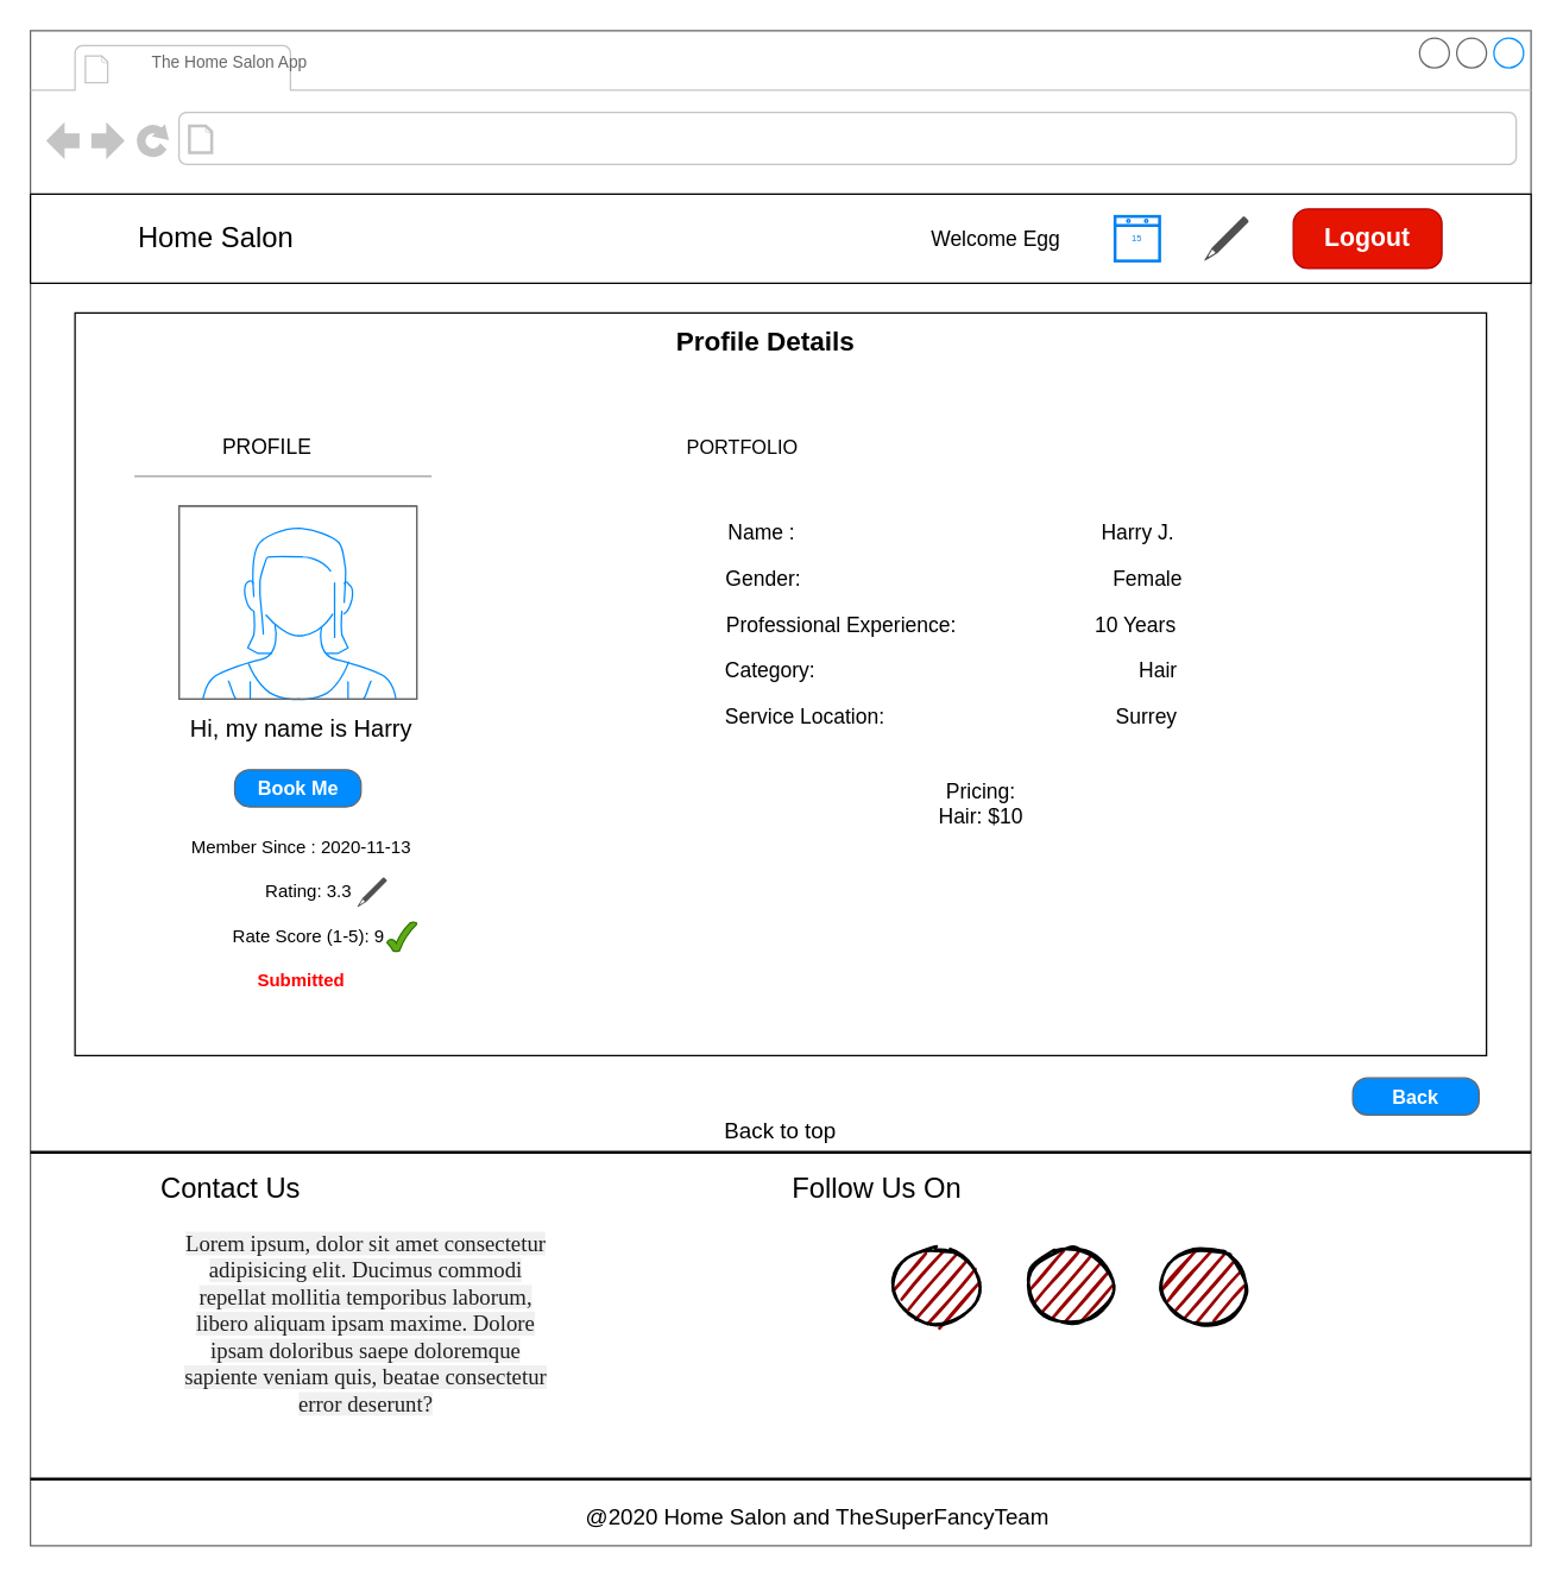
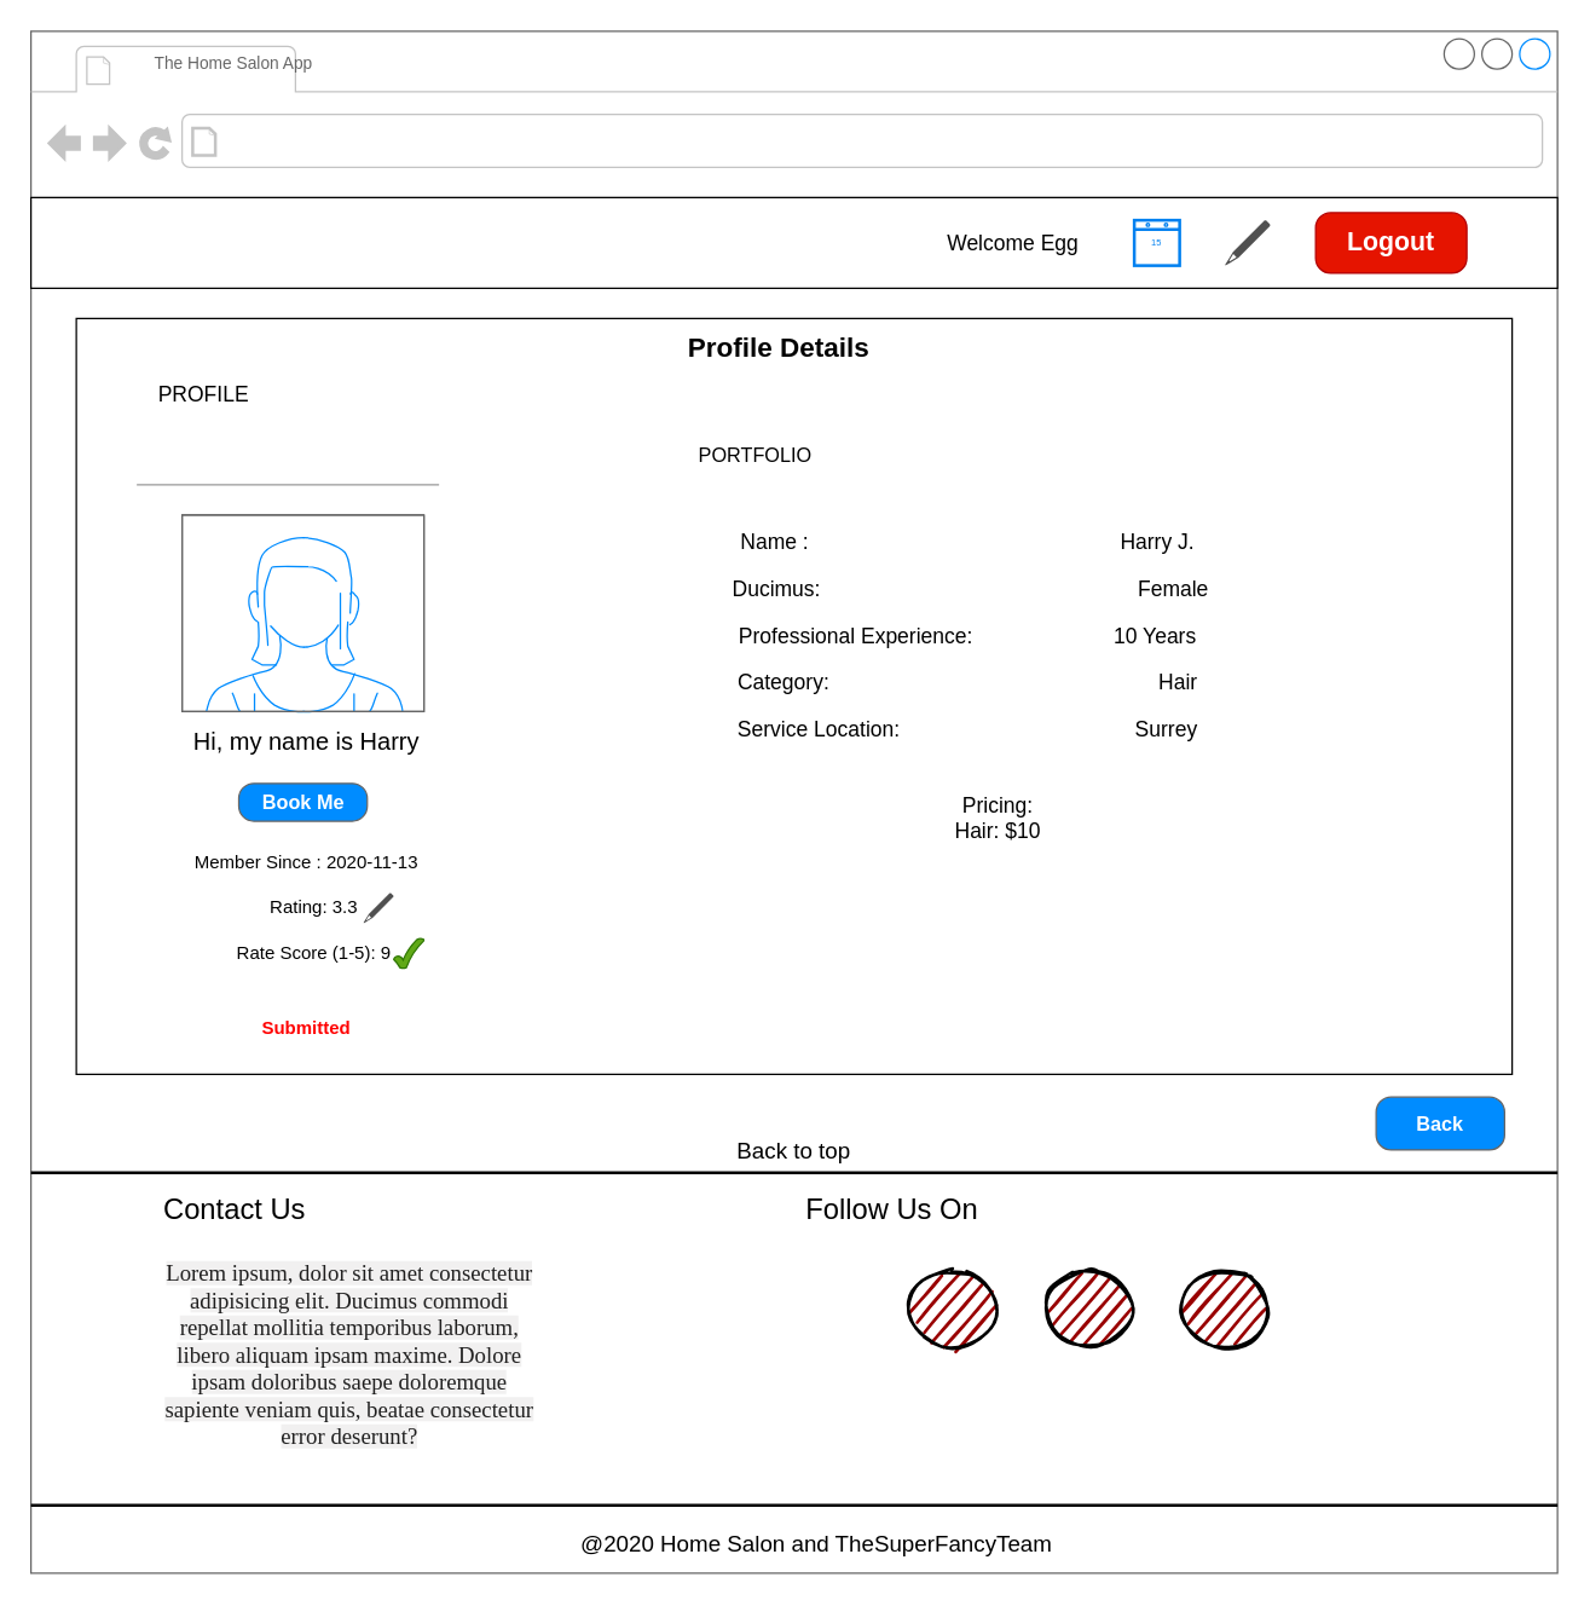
- <mxCell id="6" value="&lt;font style=&quot;font-size: 19px&quot;&gt;Home Salon&lt;/font&gt;" style="text;html=1;strokeColor=none;fillColor=none;align=center;verticalAlign=middle;whiteSpace=wrap;rounded=0;" parent="2" vertex="1"><mxGeometry x="50" y="130" width="150" height="20" as="geometry" /></mxCell>
- <mxCell id="23" value="&lt;font style=&quot;font-size: 14px&quot;&gt;PROFILE&lt;/font&gt;" style="text;html=1;strokeColor=none;fillColor=none;align=center;verticalAlign=middle;whiteSpace=wrap;rounded=0;" vertex="1" parent="2"><mxGeometry x="130" y="270" width="58.75" height="20" as="geometry" /></mxCell>
+ <mxCell id="23" value="&lt;font style=&quot;font-size: 14px&quot;&gt;PROFILE&lt;/font&gt;" style="text;html=1;strokeColor=none;fillColor=none;align=center;verticalAlign=middle;whiteSpace=wrap;rounded=0;" vertex="1" parent="2"><mxGeometry x="85" y="230" width="58.75" height="20" as="geometry" /></mxCell>
- <mxCell id="36" value="&lt;font style=&quot;font-size: 14px&quot;&gt;Name :&amp;nbsp; &amp;nbsp; &amp;nbsp; &amp;nbsp; &amp;nbsp; &amp;nbsp; &amp;nbsp; &amp;nbsp; &amp;nbsp; &amp;nbsp; &amp;nbsp; &amp;nbsp; &amp;nbsp; &amp;nbsp; &amp;nbsp; &amp;nbsp; &amp;nbsp; &amp;nbsp; &amp;nbsp; &amp;nbsp; &amp;nbsp; &amp;nbsp; &amp;nbsp; &amp;nbsp; &amp;nbsp; &amp;nbsp; &amp;nbsp;Harry J.&lt;br&gt;&lt;/font&gt;&lt;br&gt;&lt;font style=&quot;font-size: 14px&quot;&gt;&amp;nbsp;Gender:&amp;nbsp; &amp;nbsp; &amp;nbsp; &amp;nbsp; &amp;nbsp; &amp;nbsp; &amp;nbsp; &amp;nbsp; &amp;nbsp; &amp;nbsp; &amp;nbsp; &amp;nbsp; &amp;nbsp; &amp;nbsp; &amp;nbsp; &amp;nbsp; &amp;nbsp; &amp;nbsp; &amp;nbsp; &amp;nbsp; &amp;nbsp; &amp;nbsp; &amp;nbsp; &amp;nbsp; &amp;nbsp; &amp;nbsp; &amp;nbsp; Female&lt;br&gt;&lt;/font&gt;&lt;br&gt;&lt;font style=&quot;font-size: 14px&quot;&gt;Professional Experience:&amp;nbsp; &amp;nbsp; &amp;nbsp; &amp;nbsp; &amp;nbsp; &amp;nbsp; &amp;nbsp; &amp;nbsp; &amp;nbsp; &amp;nbsp; &amp;nbsp; &amp;nbsp; 10 Years&lt;br&gt;&lt;/font&gt;&lt;br&gt;&lt;font style=&quot;font-size: 14px&quot;&gt;Category:&amp;nbsp; &amp;nbsp; &amp;nbsp; &amp;nbsp; &amp;nbsp; &amp;nbsp; &amp;nbsp; &amp;nbsp; &amp;nbsp; &amp;nbsp; &amp;nbsp; &amp;nbsp; &amp;nbsp; &amp;nbsp; &amp;nbsp; &amp;nbsp; &amp;nbsp; &amp;nbsp; &amp;nbsp; &amp;nbsp; &amp;nbsp; &amp;nbsp; &amp;nbsp; &amp;nbsp; &amp;nbsp; &amp;nbsp; &amp;nbsp; &amp;nbsp; Hair&lt;br&gt;&lt;/font&gt;&lt;br&gt;&lt;font style=&quot;font-size: 14px&quot;&gt;Service Location:&amp;nbsp; &amp;nbsp; &amp;nbsp; &amp;nbsp; &amp;nbsp; &amp;nbsp; &amp;nbsp; &amp;nbsp; &amp;nbsp; &amp;nbsp; &amp;nbsp; &amp;nbsp; &amp;nbsp; &amp;nbsp; &amp;nbsp; &amp;nbsp; &amp;nbsp; &amp;nbsp; &amp;nbsp; &amp;nbsp; Surrey&lt;/font&gt;" style="text;html=1;strokeColor=none;fillColor=none;align=center;verticalAlign=middle;whiteSpace=wrap;rounded=0;" vertex="1" parent="2"><mxGeometry x="390" y="290" width="460" height="220" as="geometry" /></mxCell>
+ <mxCell id="36" value="&lt;font style=&quot;font-size: 14px&quot;&gt;Name :&amp;nbsp; &amp;nbsp; &amp;nbsp; &amp;nbsp; &amp;nbsp; &amp;nbsp; &amp;nbsp; &amp;nbsp; &amp;nbsp; &amp;nbsp; &amp;nbsp; &amp;nbsp; &amp;nbsp; &amp;nbsp; &amp;nbsp; &amp;nbsp; &amp;nbsp; &amp;nbsp; &amp;nbsp; &amp;nbsp; &amp;nbsp; &amp;nbsp; &amp;nbsp; &amp;nbsp; &amp;nbsp; &amp;nbsp; &amp;nbsp;Harry J.&lt;br&gt;&lt;/font&gt;&lt;br&gt;&lt;font style=&quot;font-size: 14px&quot;&gt;&amp;nbsp;Ducimus:&amp;nbsp; &amp;nbsp; &amp;nbsp; &amp;nbsp; &amp;nbsp; &amp;nbsp; &amp;nbsp; &amp;nbsp; &amp;nbsp; &amp;nbsp; &amp;nbsp; &amp;nbsp; &amp;nbsp; &amp;nbsp; &amp;nbsp; &amp;nbsp; &amp;nbsp; &amp;nbsp; &amp;nbsp; &amp;nbsp; &amp;nbsp; &amp;nbsp; &amp;nbsp; &amp;nbsp; &amp;nbsp; &amp;nbsp; &amp;nbsp; Female&lt;br&gt;&lt;/font&gt;&lt;br&gt;&lt;font style=&quot;font-size: 14px&quot;&gt;Professional Experience:&amp;nbsp; &amp;nbsp; &amp;nbsp; &amp;nbsp; &amp;nbsp; &amp;nbsp; &amp;nbsp; &amp;nbsp; &amp;nbsp; &amp;nbsp; &amp;nbsp; &amp;nbsp; 10 Years&lt;br&gt;&lt;/font&gt;&lt;br&gt;&lt;font style=&quot;font-size: 14px&quot;&gt;Category:&amp;nbsp; &amp;nbsp; &amp;nbsp; &amp;nbsp; &amp;nbsp; &amp;nbsp; &amp;nbsp; &amp;nbsp; &amp;nbsp; &amp;nbsp; &amp;nbsp; &amp;nbsp; &amp;nbsp; &amp;nbsp; &amp;nbsp; &amp;nbsp; &amp;nbsp; &amp;nbsp; &amp;nbsp; &amp;nbsp; &amp;nbsp; &amp;nbsp; &amp;nbsp; &amp;nbsp; &amp;nbsp; &amp;nbsp; &amp;nbsp; &amp;nbsp; Hair&lt;br&gt;&lt;/font&gt;&lt;br&gt;&lt;font style=&quot;font-size: 14px&quot;&gt;Service Location:&amp;nbsp; &amp;nbsp; &amp;nbsp; &amp;nbsp; &amp;nbsp; &amp;nbsp; &amp;nbsp; &amp;nbsp; &amp;nbsp; &amp;nbsp; &amp;nbsp; &amp;nbsp; &amp;nbsp; &amp;nbsp; &amp;nbsp; &amp;nbsp; &amp;nbsp; &amp;nbsp; &amp;nbsp; &amp;nbsp; Surrey&lt;/font&gt;" style="text;html=1;strokeColor=none;fillColor=none;align=center;verticalAlign=middle;whiteSpace=wrap;rounded=0;" vertex="1" parent="2"><mxGeometry x="390" y="290" width="460" height="220" as="geometry" /></mxCell>
- <mxCell id="34" value="&lt;b&gt;&lt;font color=&quot;#ff0000&quot;&gt;Submitted&lt;/font&gt;&lt;/b&gt;" style="text;html=1;strokeColor=none;fillColor=none;align=center;verticalAlign=middle;whiteSpace=wrap;rounded=0;" vertex="1" parent="2"><mxGeometry x="105" y="630" width="155" height="20" as="geometry" /></mxCell>
+ <mxCell id="34" value="&lt;b&gt;&lt;font color=&quot;#ff0000&quot;&gt;Submitted&lt;/font&gt;&lt;/b&gt;" style="text;html=1;strokeColor=none;fillColor=none;align=center;verticalAlign=middle;whiteSpace=wrap;rounded=0;" vertex="1" parent="2"><mxGeometry x="105" y="650" width="155" height="20" as="geometry" /></mxCell>
- <mxCell id="35" value="&lt;font style=&quot;font-size: 13px&quot;&gt;Back&lt;/font&gt;" style="strokeWidth=1;shadow=0;dashed=0;align=center;html=1;shape=mxgraph.mockup.buttons.button;strokeColor=#666666;fontColor=#ffffff;mainText=;buttonStyle=round;fontSize=17;fontStyle=1;fillColor=#008cff;whiteSpace=wrap;" vertex="1" parent="2"><mxGeometry x="890" y="705" width="85" height="25" as="geometry" /></mxCell>
+ <mxCell id="35" value="&lt;font style=&quot;font-size: 13px&quot;&gt;Back&lt;/font&gt;" style="strokeWidth=1;shadow=0;dashed=0;align=center;html=1;shape=mxgraph.mockup.buttons.button;strokeColor=#666666;fontColor=#ffffff;mainText=;buttonStyle=round;fontSize=17;fontStyle=1;fillColor=#008cff;whiteSpace=wrap;" vertex="1" parent="2"><mxGeometry x="890" y="705" width="85" height="35" as="geometry" /></mxCell>
- <mxCell id="17" value="&lt;span style=&quot;color: rgba(0 , 0 , 0 , 0.87) ; font-family: &amp;#34;playfair display&amp;#34; , serif ; font-size: 15px ; text-align: left ; background-color: rgba(241 , 240 , 240 , 0.98)&quot;&gt;Lorem ipsum, dolor sit amet consectetur adipisicing elit. Ducimus commodi repellat mollitia temporibus laborum, libero aliquam ipsam maxime. Dolore ipsam doloribus saepe doloremque sapiente veniam quis, beatae consectetur error deserunt?&lt;/span&gt;" style="text;html=1;strokeColor=none;fillColor=none;align=center;verticalAlign=middle;whiteSpace=wrap;rounded=0;" parent="2" vertex="1"><mxGeometry x="96.25" y="805" width="260" height="130" as="geometry" /></mxCell>
+ <mxCell id="17" value="&lt;span style=&quot;color: rgba(0 , 0 , 0 , 0.87) ; font-family: &amp;#34;playfair display&amp;#34; , serif ; font-size: 15px ; text-align: left ; background-color: rgba(241 , 240 , 240 , 0.98)&quot;&gt;Lorem ipsum, dolor sit amet consectetur adipisicing elit. Ducimus commodi repellat mollitia temporibus laborum, libero aliquam ipsam maxime. Dolore ipsam doloribus saepe doloremque sapiente veniam quis, beatae consectetur error deserunt?&lt;/span&gt;" style="text;html=1;strokeColor=none;fillColor=none;align=center;verticalAlign=middle;whiteSpace=wrap;rounded=0;" parent="2" vertex="1"><mxGeometry x="81.25" y="810" width="260" height="130" as="geometry" /></mxCell>
- <mxCell id="15" value="&lt;font style=&quot;font-size: 15px&quot;&gt;@2020 Home Salon and TheSuperFancyTeam&lt;/font&gt;" style="text;html=1;strokeColor=none;fillColor=none;align=center;verticalAlign=middle;whiteSpace=wrap;rounded=0;" parent="2" vertex="1"><mxGeometry x="310" y="990" width="440" height="20" as="geometry" /></mxCell>
+ <mxCell id="15" value="&lt;font style=&quot;font-size: 15px&quot;&gt;@2020 Home Salon and TheSuperFancyTeam&lt;/font&gt;" style="text;html=1;strokeColor=none;fillColor=none;align=center;verticalAlign=middle;whiteSpace=wrap;rounded=0;" parent="2" vertex="1"><mxGeometry x="300" y="990" width="440" height="20" as="geometry" /></mxCell>
